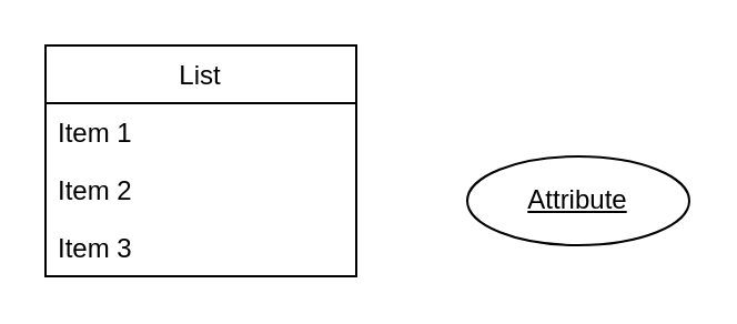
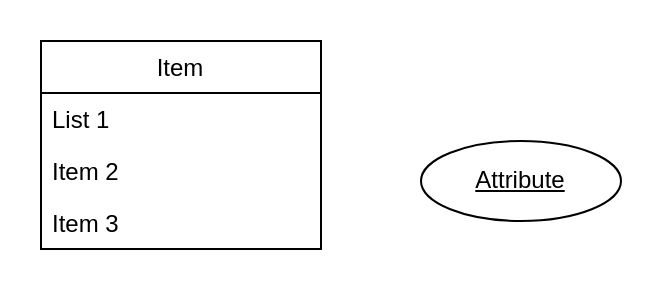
- <mxCell id="2" value="List" style="swimlane;fontStyle=0;childLayout=stackLayout;horizontal=1;startSize=26;horizontalStack=0;resizeParent=1;resizeParentMax=0;resizeLast=0;collapsible=1;marginBottom=0;" vertex="1" parent="1"><mxGeometry x="20" y="20" width="140" height="104" as="geometry" /></mxCell>
+ <mxCell id="2" value="Item" style="swimlane;fontStyle=0;childLayout=stackLayout;horizontal=1;startSize=26;horizontalStack=0;resizeParent=1;resizeParentMax=0;resizeLast=0;collapsible=1;marginBottom=0;" vertex="1" parent="1"><mxGeometry x="20" y="20" width="140" height="104" as="geometry" /></mxCell>
- <mxCell id="3" value="Item 1" style="text;strokeColor=none;fillColor=none;align=left;verticalAlign=top;spacingLeft=4;spacingRight=4;overflow=hidden;rotatable=0;points=[[0,0.5],[1,0.5]];portConstraint=eastwest;" vertex="1" parent="2"><mxGeometry y="26" width="140" height="26" as="geometry" /></mxCell>
+ <mxCell id="3" value="List 1" style="text;strokeColor=none;fillColor=none;align=left;verticalAlign=top;spacingLeft=4;spacingRight=4;overflow=hidden;rotatable=0;points=[[0,0.5],[1,0.5]];portConstraint=eastwest;" vertex="1" parent="2"><mxGeometry y="26" width="140" height="26" as="geometry" /></mxCell>
